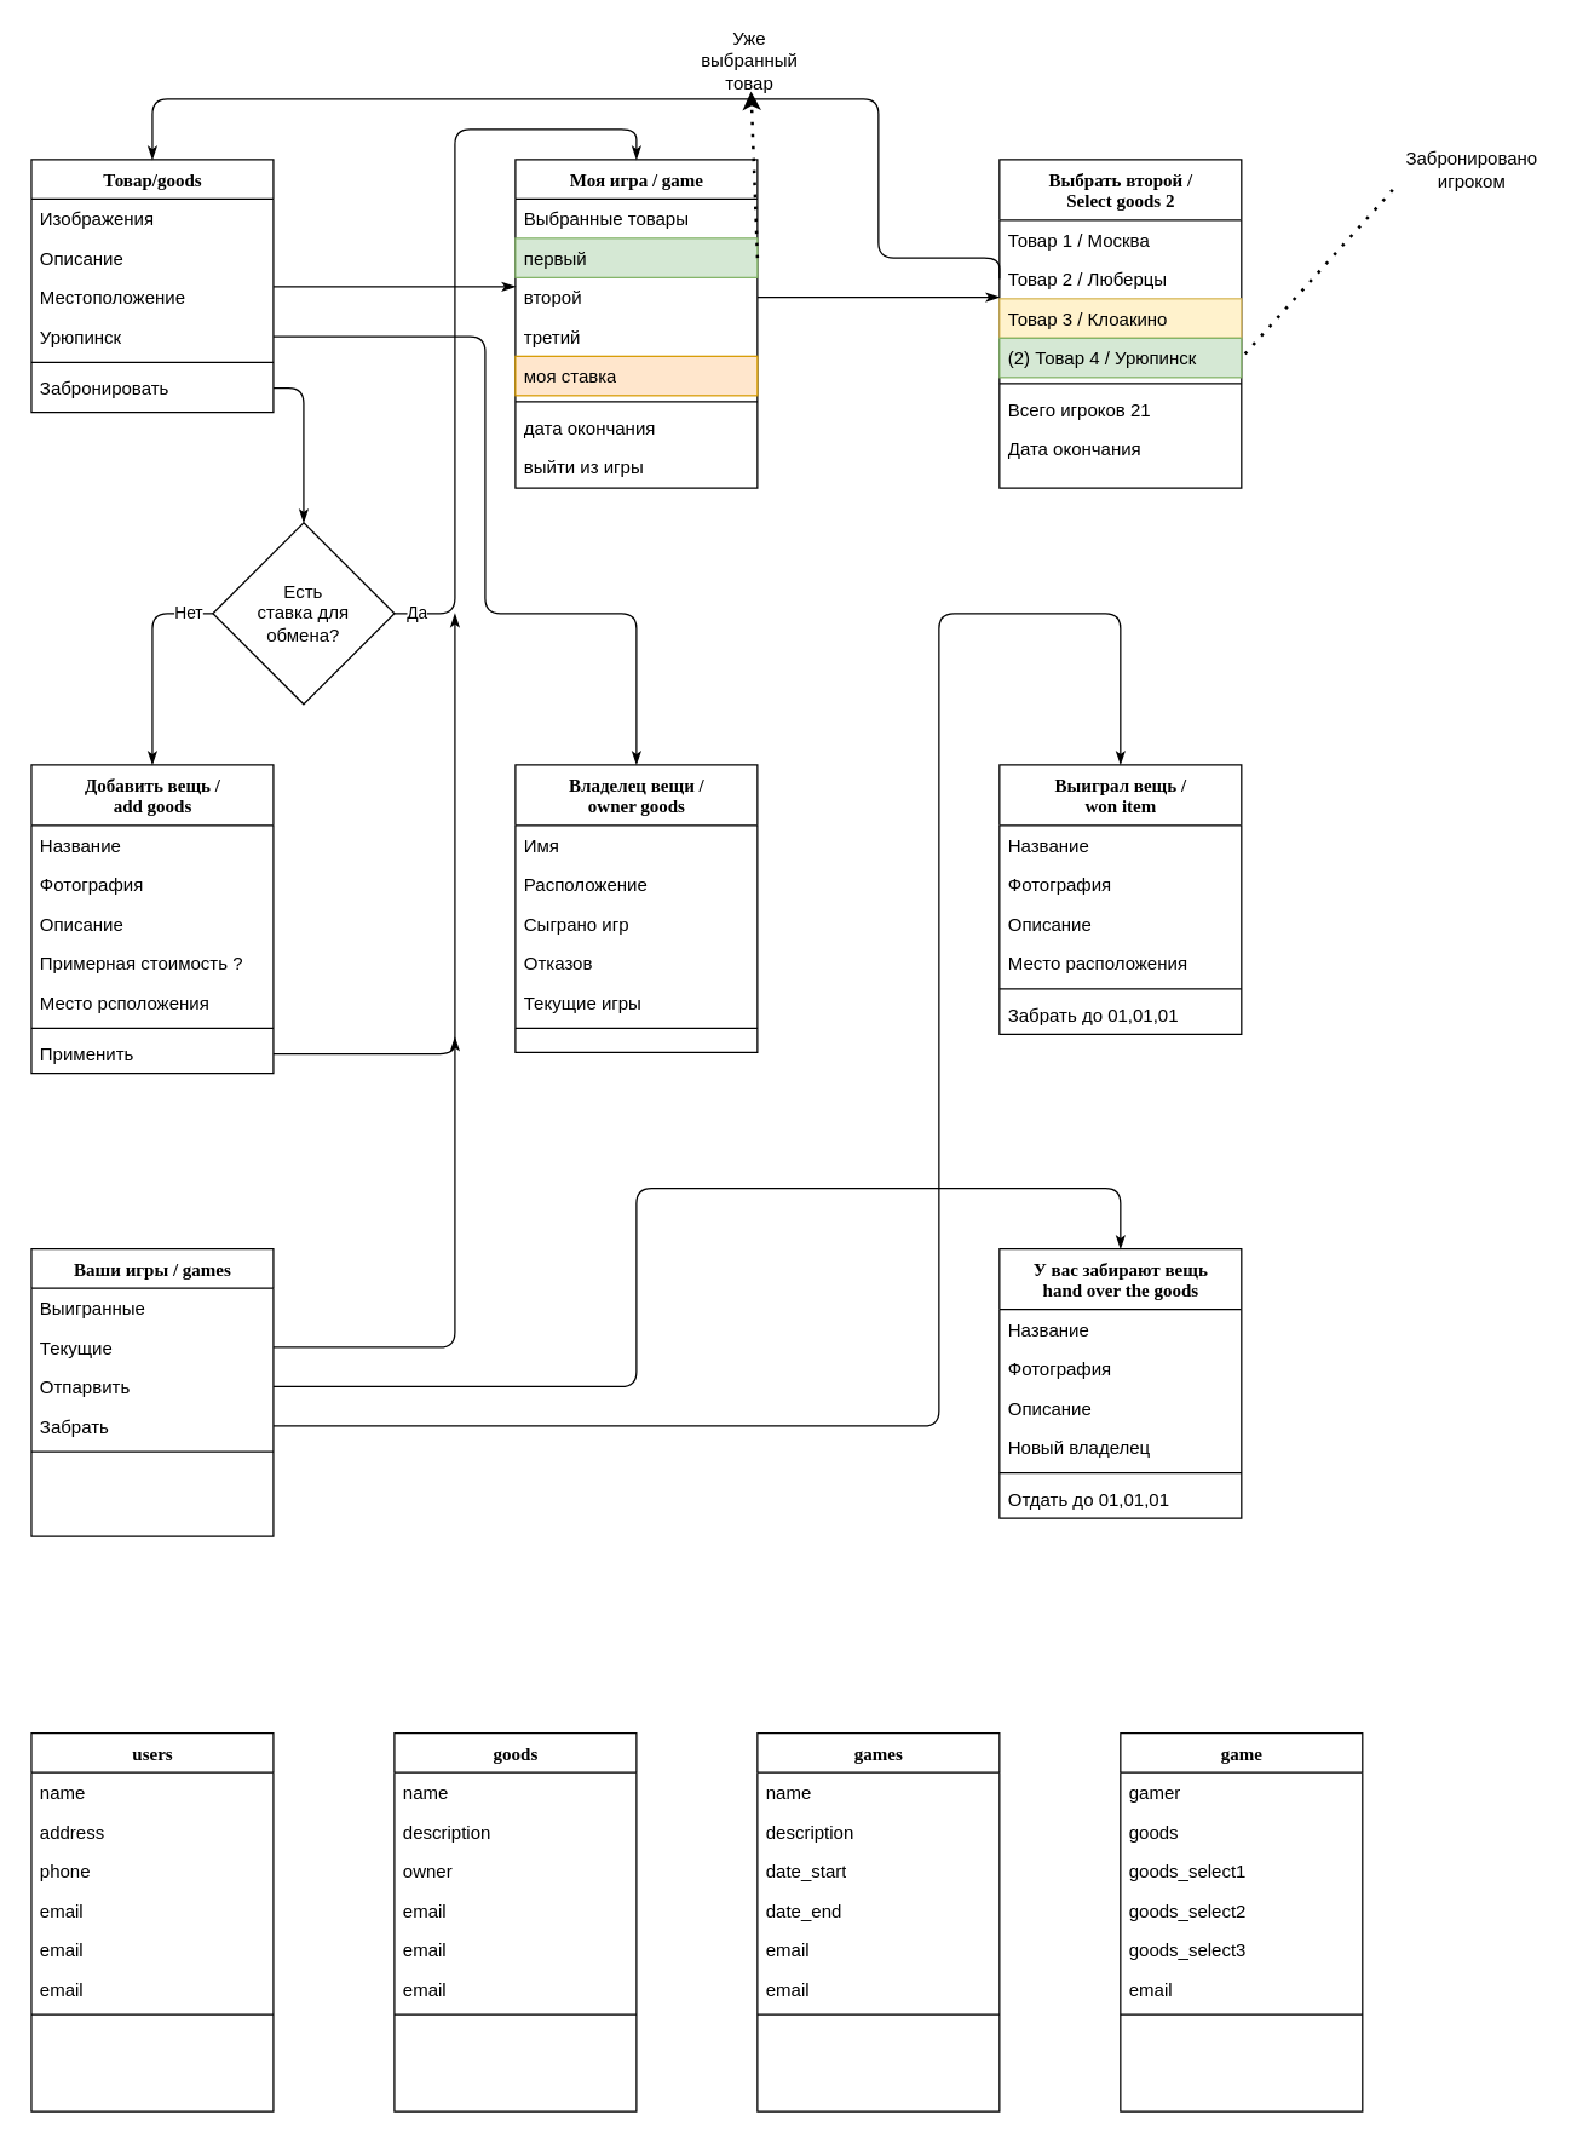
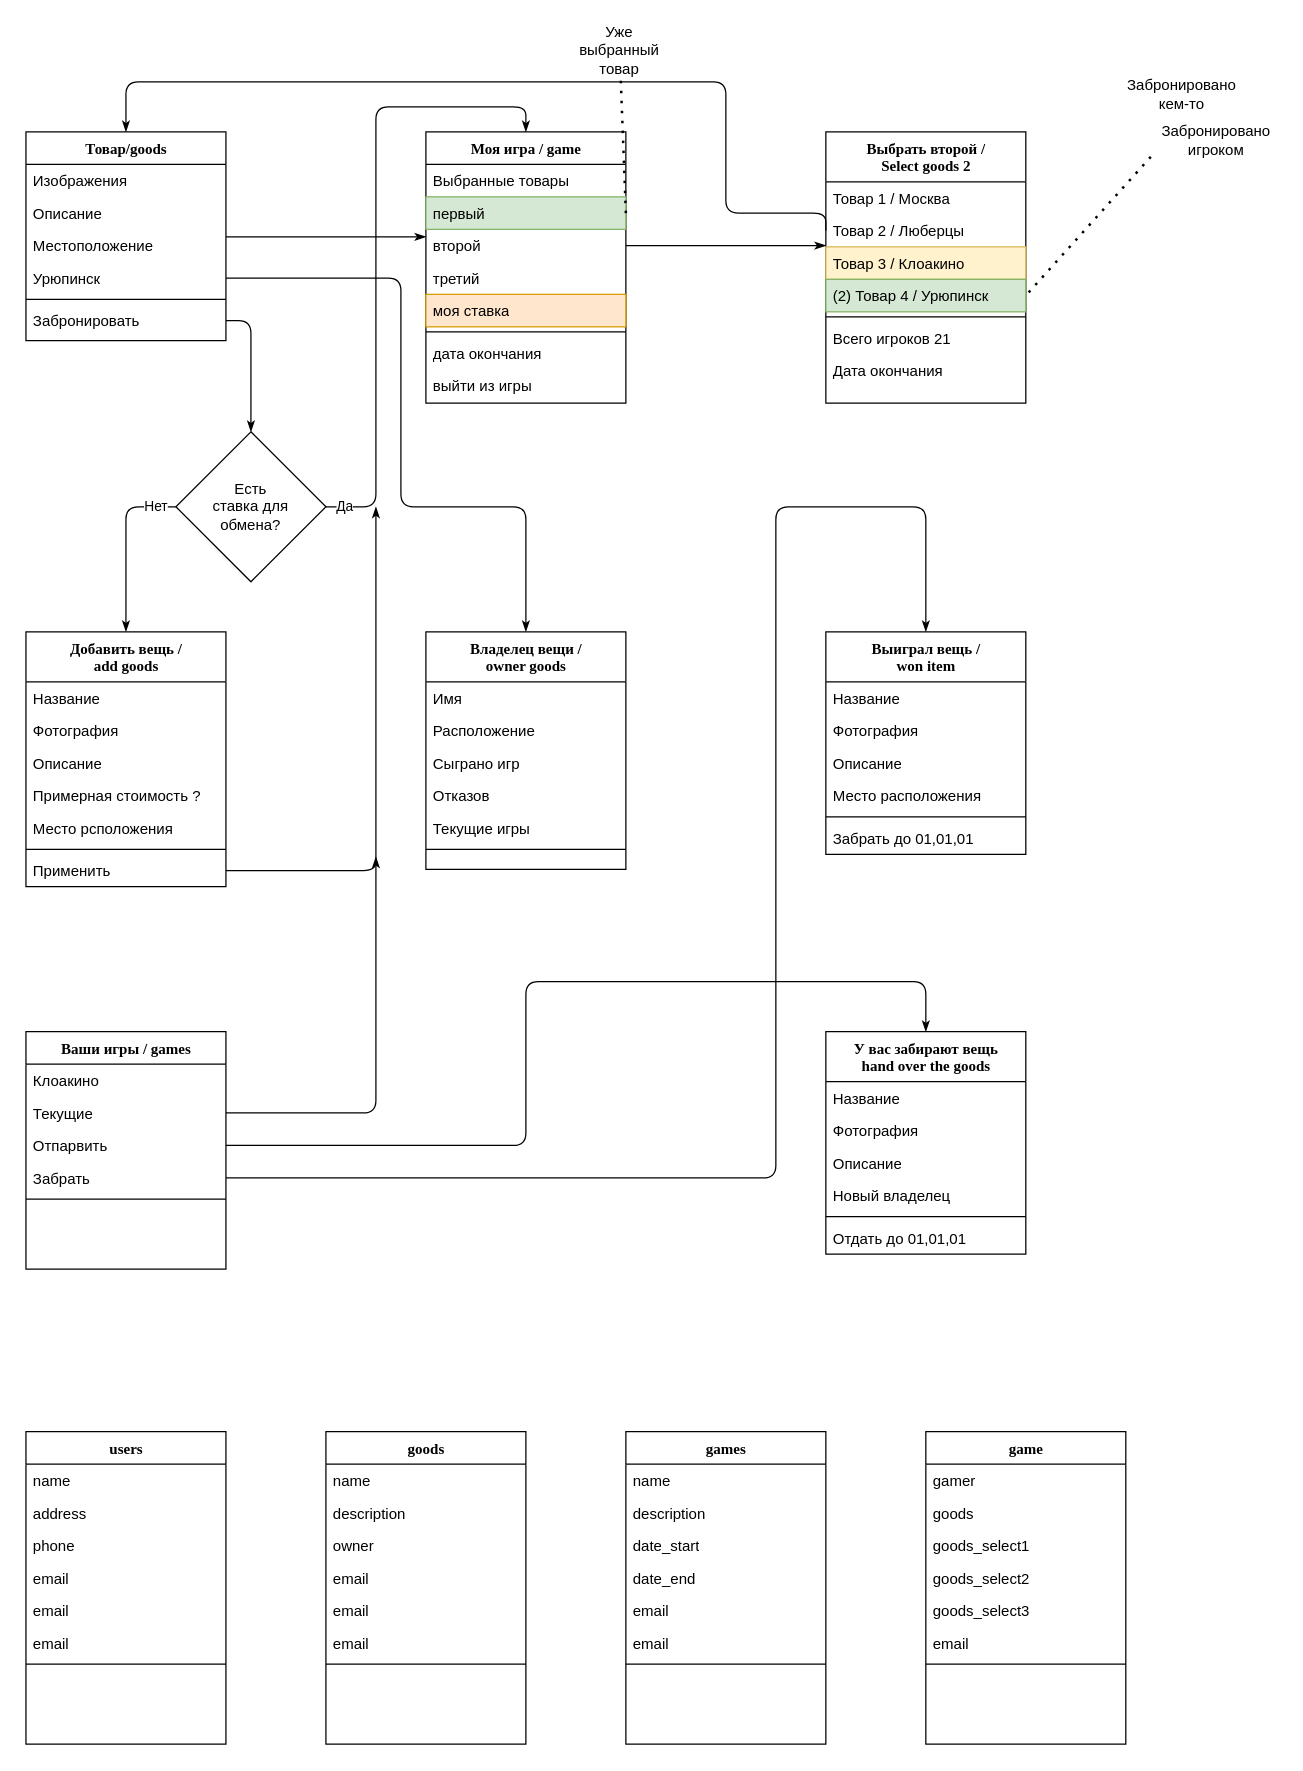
- <mxCell id="48" value="" style="endArrow=classic;dashed=1;html=1;dashPattern=1 3;strokeWidth=2;exitX=1;exitY=0.5;exitDx=0;exitDy=0;" parent="1" source="13" target="49" edge="1"><mxGeometry width="50" height="50" relative="1" as="geometry"><mxPoint x="590" y="255" as="sourcePoint" /><mxPoint x="590" y="85" as="targetPoint" /></mxGeometry></mxCell>
+ <mxCell id="48" value="" style="endArrow=none;dashed=1;html=1;dashPattern=1 3;strokeWidth=2;exitX=1;exitY=0.5;exitDx=0;exitDy=0;" parent="1" source="13" target="49" edge="1"><mxGeometry width="50" height="50" relative="1" as="geometry"><mxPoint x="590" y="255" as="sourcePoint" /><mxPoint x="590" y="85" as="targetPoint" /></mxGeometry></mxCell>
+ <mxCell id="45" value="Забронировано кем-то" style="text;html=1;strokeColor=none;fillColor=none;align=center;verticalAlign=middle;whiteSpace=wrap;rounded=0;" parent="1" vertex="1"><mxGeometry x="890" y="55" width="110" height="40" as="geometry" /></mxCell>
- <mxCell id="73" value="Выигранные" style="text;html=1;strokeColor=none;fillColor=none;align=left;verticalAlign=top;spacingLeft=4;spacingRight=4;whiteSpace=wrap;overflow=hidden;rotatable=0;points=[[0,0.5],[1,0.5]];portConstraint=eastwest;" parent="72" vertex="1"><mxGeometry y="26" width="160" height="26" as="geometry" /></mxCell>
+ <mxCell id="73" value="Клоакино" style="text;html=1;strokeColor=none;fillColor=none;align=left;verticalAlign=top;spacingLeft=4;spacingRight=4;whiteSpace=wrap;overflow=hidden;rotatable=0;points=[[0,0.5],[1,0.5]];portConstraint=eastwest;" parent="72" vertex="1"><mxGeometry y="26" width="160" height="26" as="geometry" /></mxCell>
